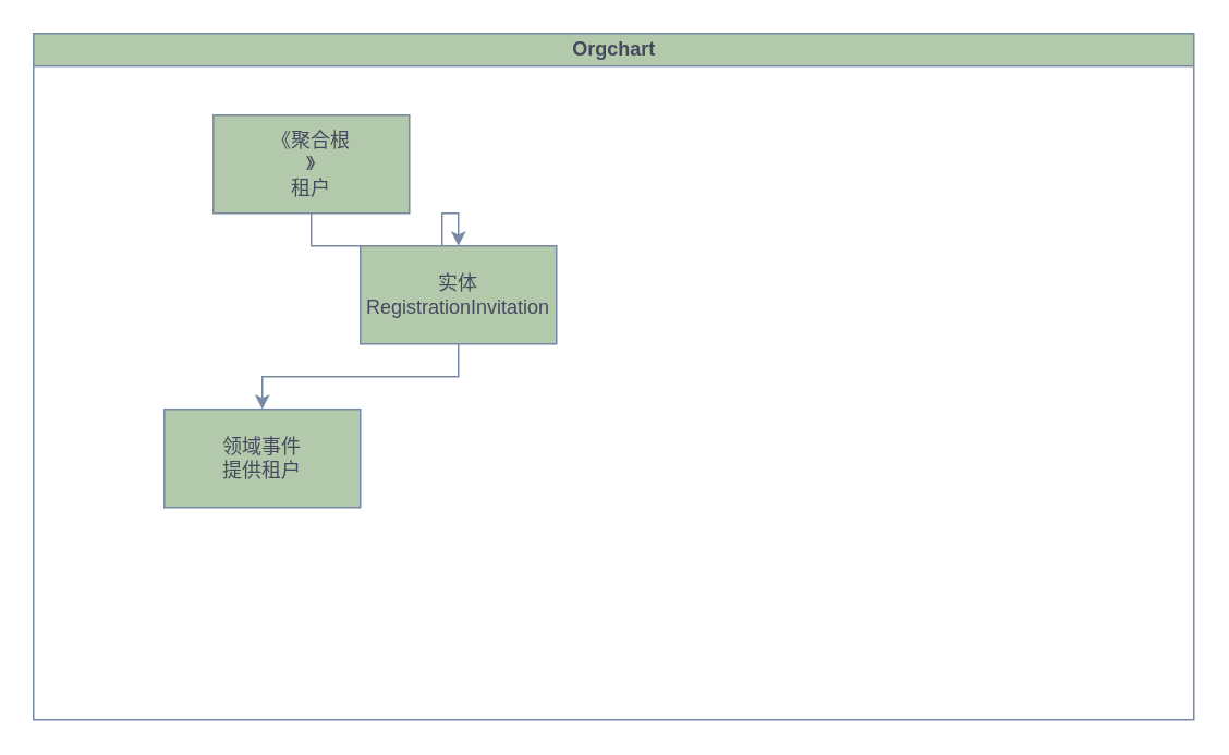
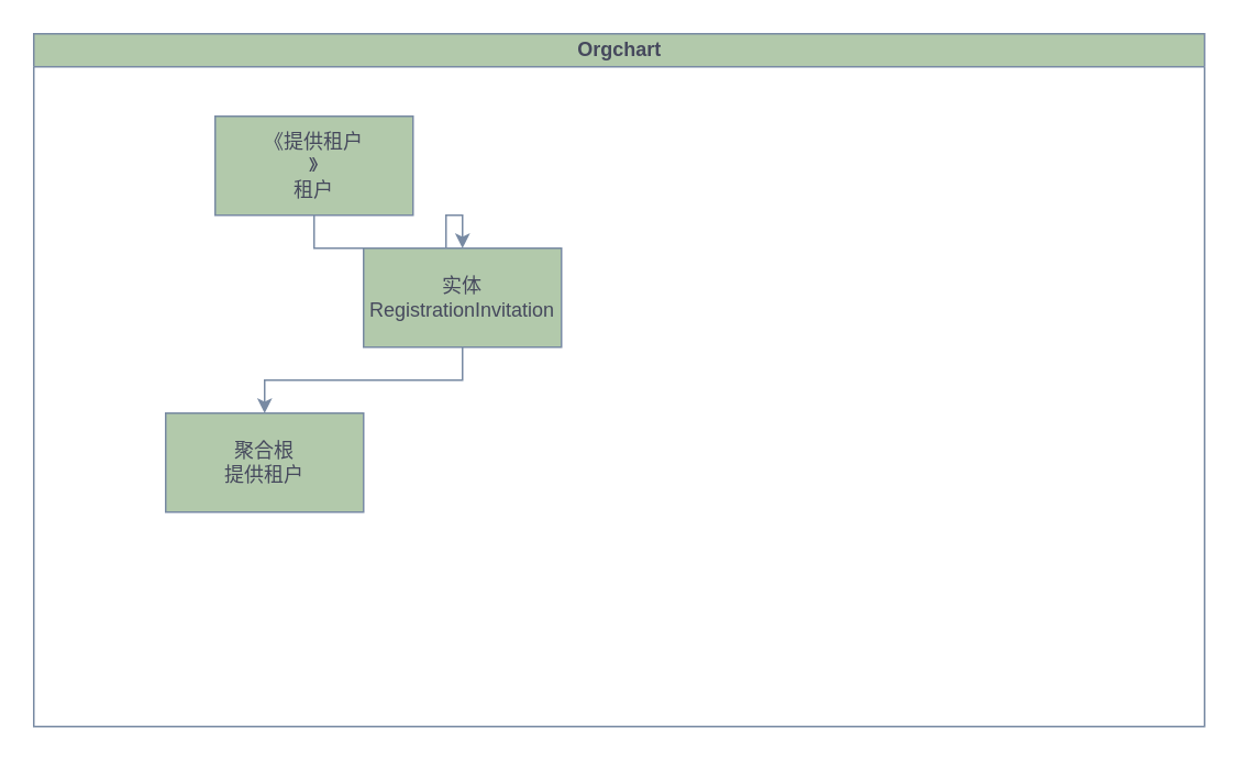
- <mxCell id="3" value="《聚合根&lt;br&gt;》&lt;br&gt;租户" style="rounded=0;whiteSpace=wrap;html=1;fillColor=#B2C9AB;strokeColor=#788AA3;align=center;labelBackgroundColor=none;fontColor=#46495D;" parent="2" vertex="1"><mxGeometry x="110" y="50" width="120" height="60" as="geometry" /></mxCell>
+ <mxCell id="3" value="《提供租户&lt;br&gt;》&lt;br&gt;租户" style="rounded=0;whiteSpace=wrap;html=1;fillColor=#B2C9AB;strokeColor=#788AA3;align=center;labelBackgroundColor=none;fontColor=#46495D;" parent="2" vertex="1"><mxGeometry x="110" y="50" width="120" height="60" as="geometry" /></mxCell>
- <mxCell id="7" value="领域事件&lt;br&gt;提供租户" style="rounded=0;whiteSpace=wrap;html=1;labelBackgroundColor=none;fillColor=#B2C9AB;strokeColor=#788AA3;fontColor=#46495D;" parent="2" vertex="1"><mxGeometry x="80" y="230" width="120" height="60" as="geometry" /></mxCell>
+ <mxCell id="7" value="聚合根&lt;br&gt;提供租户" style="rounded=0;whiteSpace=wrap;html=1;labelBackgroundColor=none;fillColor=#B2C9AB;strokeColor=#788AA3;fontColor=#46495D;" parent="2" vertex="1"><mxGeometry x="80" y="230" width="120" height="60" as="geometry" /></mxCell>
